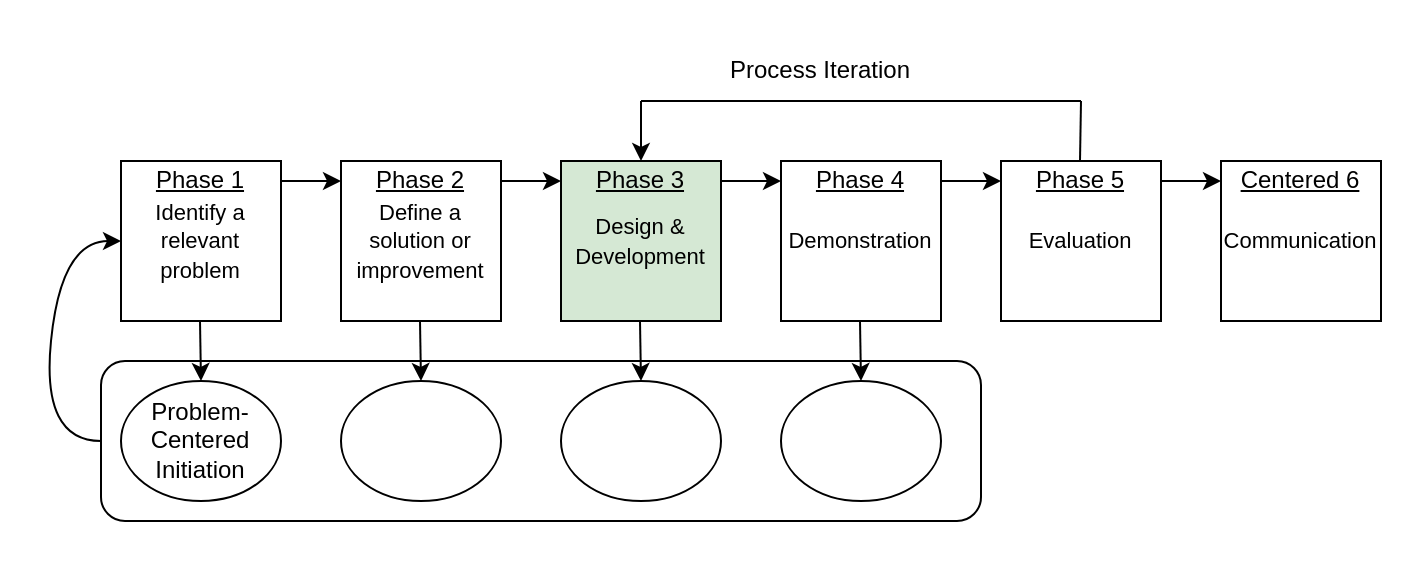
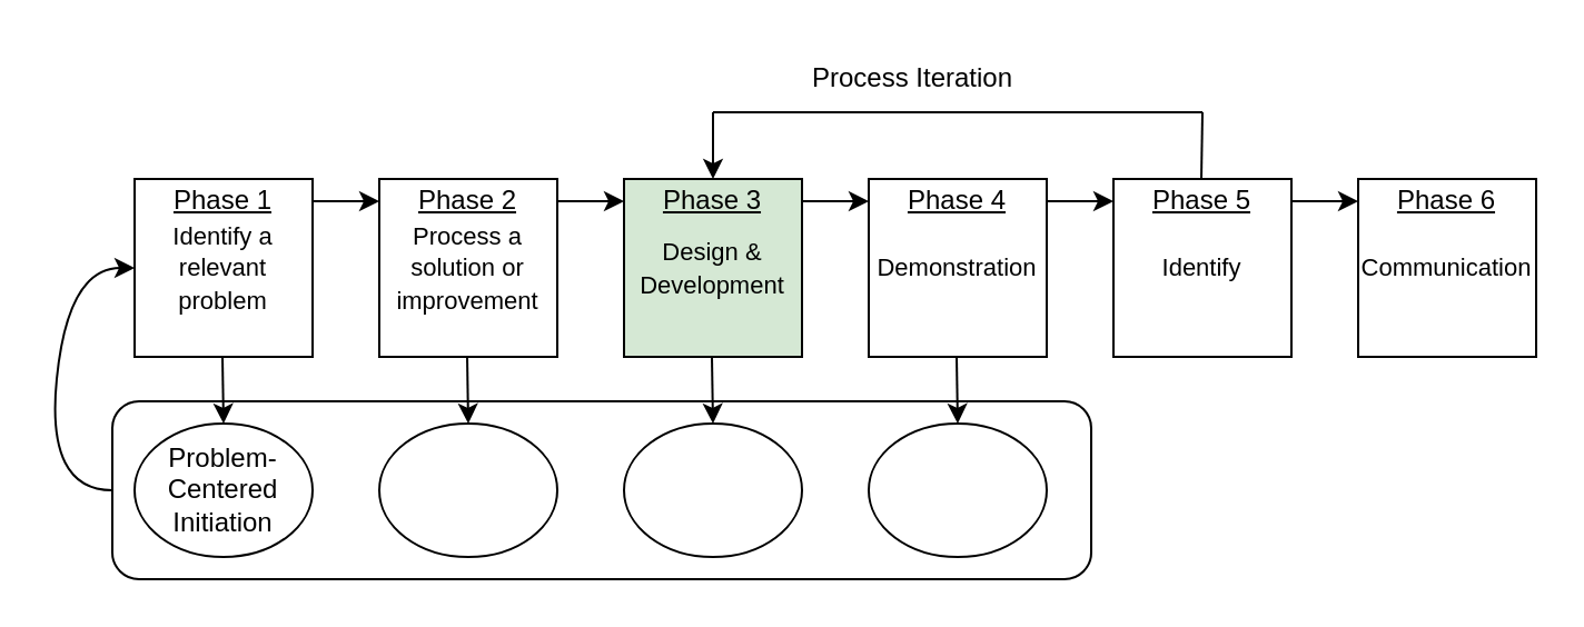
- <mxCell id="32" value="Centered 6" style="text;html=1;align=center;verticalAlign=middle;whiteSpace=wrap;rounded=0;fontStyle=4" parent="1" vertex="1"><mxGeometry x="610" y="85" width="80" height="10" as="geometry" /></mxCell>
+ <mxCell id="32" value="Phase 6" style="text;html=1;align=center;verticalAlign=middle;whiteSpace=wrap;rounded=0;fontStyle=4" parent="1" vertex="1"><mxGeometry x="610" y="85" width="80" height="10" as="geometry" /></mxCell>
- <mxCell id="3" value="&lt;font style=&quot;font-size: 11px;&quot;&gt;Define a solution or improvement&lt;/font&gt;" style="whiteSpace=wrap;html=1;aspect=fixed;" parent="1" vertex="1"><mxGeometry x="170" y="80" width="80" height="80" as="geometry" /></mxCell>
+ <mxCell id="3" value="&lt;font style=&quot;font-size: 11px;&quot;&gt;Process a solution or improvement&lt;/font&gt;" style="whiteSpace=wrap;html=1;aspect=fixed;" parent="1" vertex="1"><mxGeometry x="170" y="80" width="80" height="80" as="geometry" /></mxCell>
- <mxCell id="6" value="&lt;font style=&quot;font-size: 11px;&quot;&gt;Evaluation&lt;/font&gt;" style="whiteSpace=wrap;html=1;aspect=fixed;" parent="1" vertex="1"><mxGeometry x="500" y="80" width="80" height="80" as="geometry" /></mxCell>
+ <mxCell id="6" value="&lt;font style=&quot;font-size: 11px;&quot;&gt;Identify&lt;/font&gt;" style="whiteSpace=wrap;html=1;aspect=fixed;" parent="1" vertex="1"><mxGeometry x="500" y="80" width="80" height="80" as="geometry" /></mxCell>
